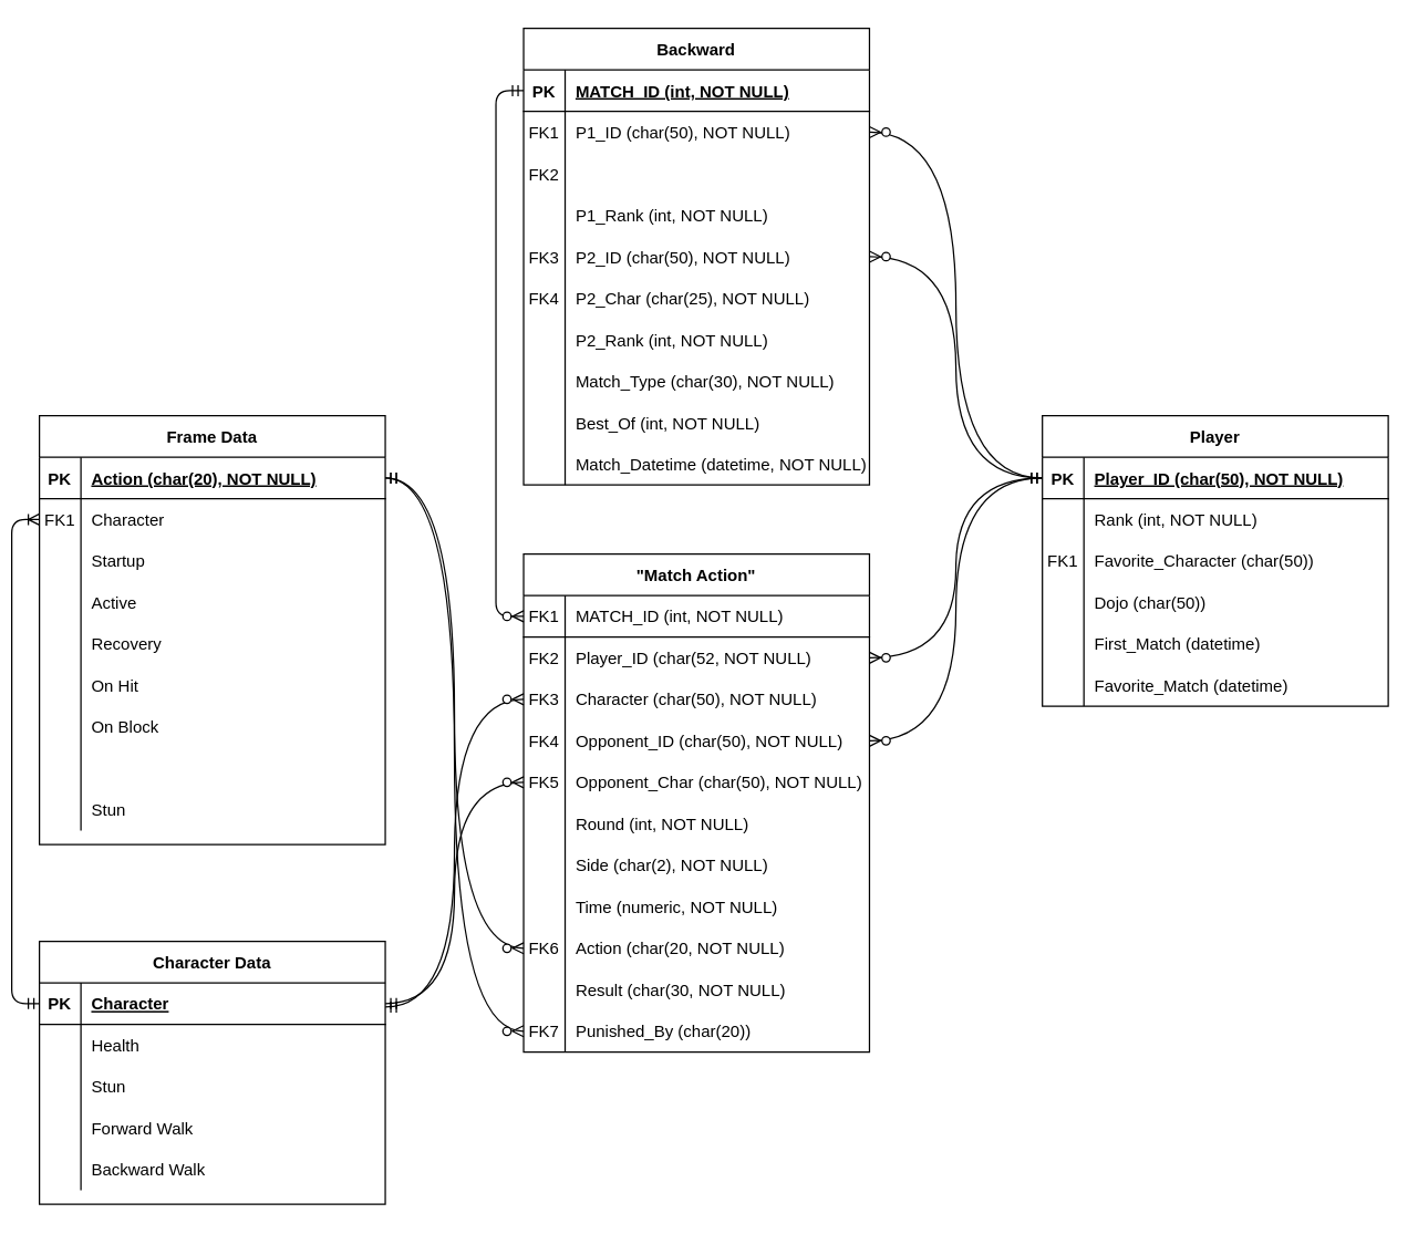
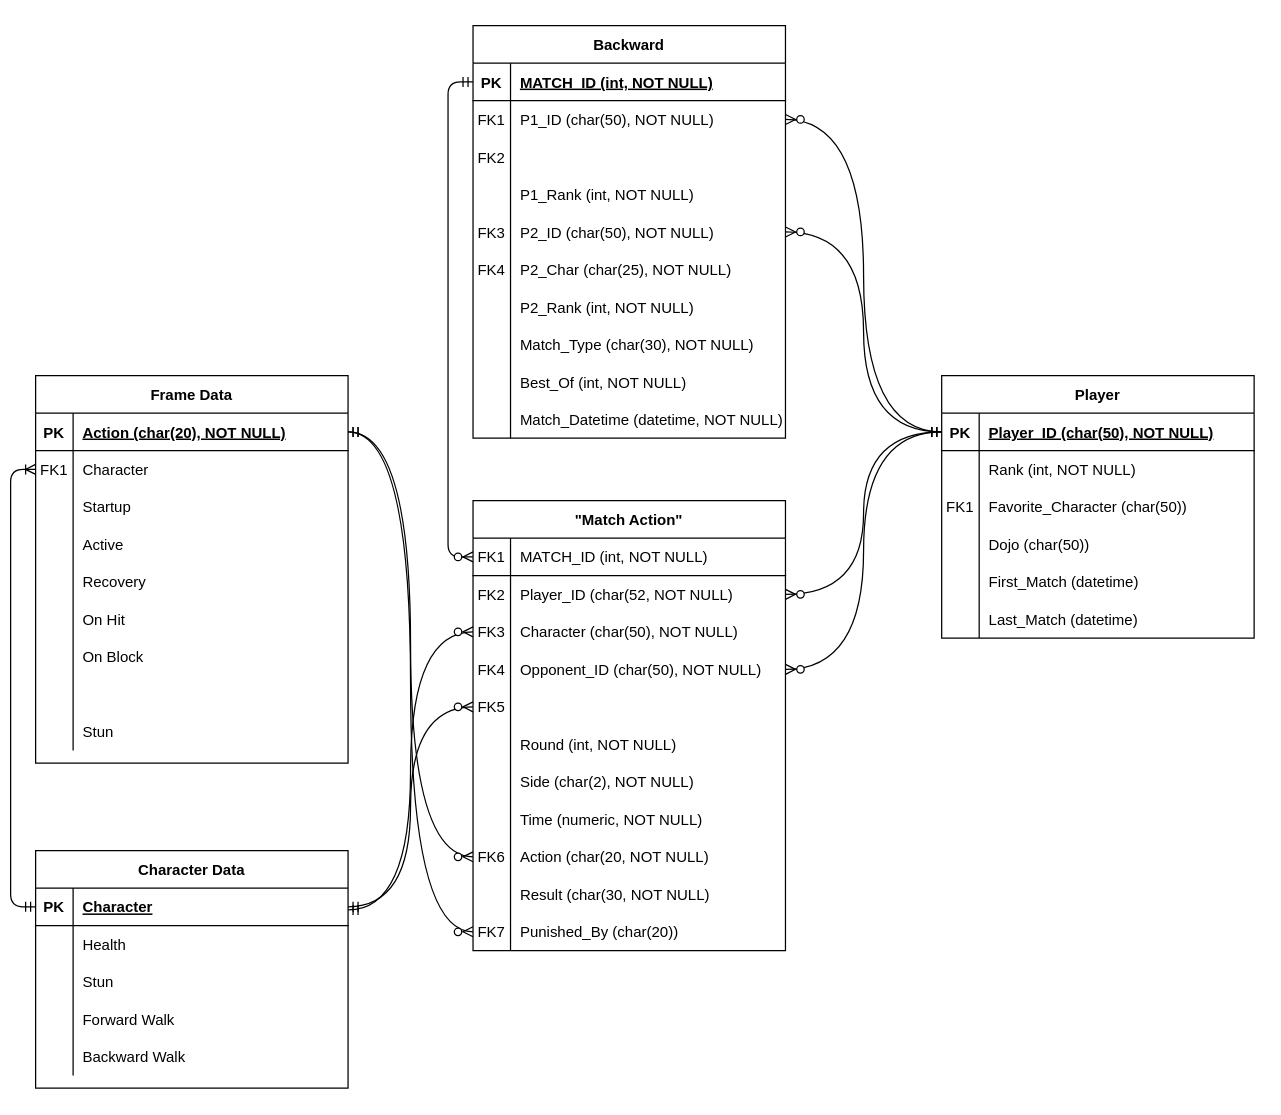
- <mxCell id="20" value="Favorite_Match (datetime)" style="shape=partialRectangle;overflow=hidden;connectable=0;fillColor=none;top=0;left=0;bottom=0;right=0;align=left;spacingLeft=6;" parent="18" vertex="1"><mxGeometry x="30" width="220" height="30" as="geometry" /></mxCell>
+ <mxCell id="20" value="Last_Match (datetime)" style="shape=partialRectangle;overflow=hidden;connectable=0;fillColor=none;top=0;left=0;bottom=0;right=0;align=left;spacingLeft=6;" parent="18" vertex="1"><mxGeometry x="30" width="220" height="30" as="geometry" /></mxCell>
- <mxCell id="109" value="Opponent_Char (char(50), NOT NULL)" style="shape=partialRectangle;overflow=hidden;connectable=0;fillColor=none;top=0;left=0;bottom=0;right=0;align=left;spacingLeft=6;" vertex="1" parent="107"><mxGeometry x="30.0" width="220" height="30" as="geometry" /></mxCell>
